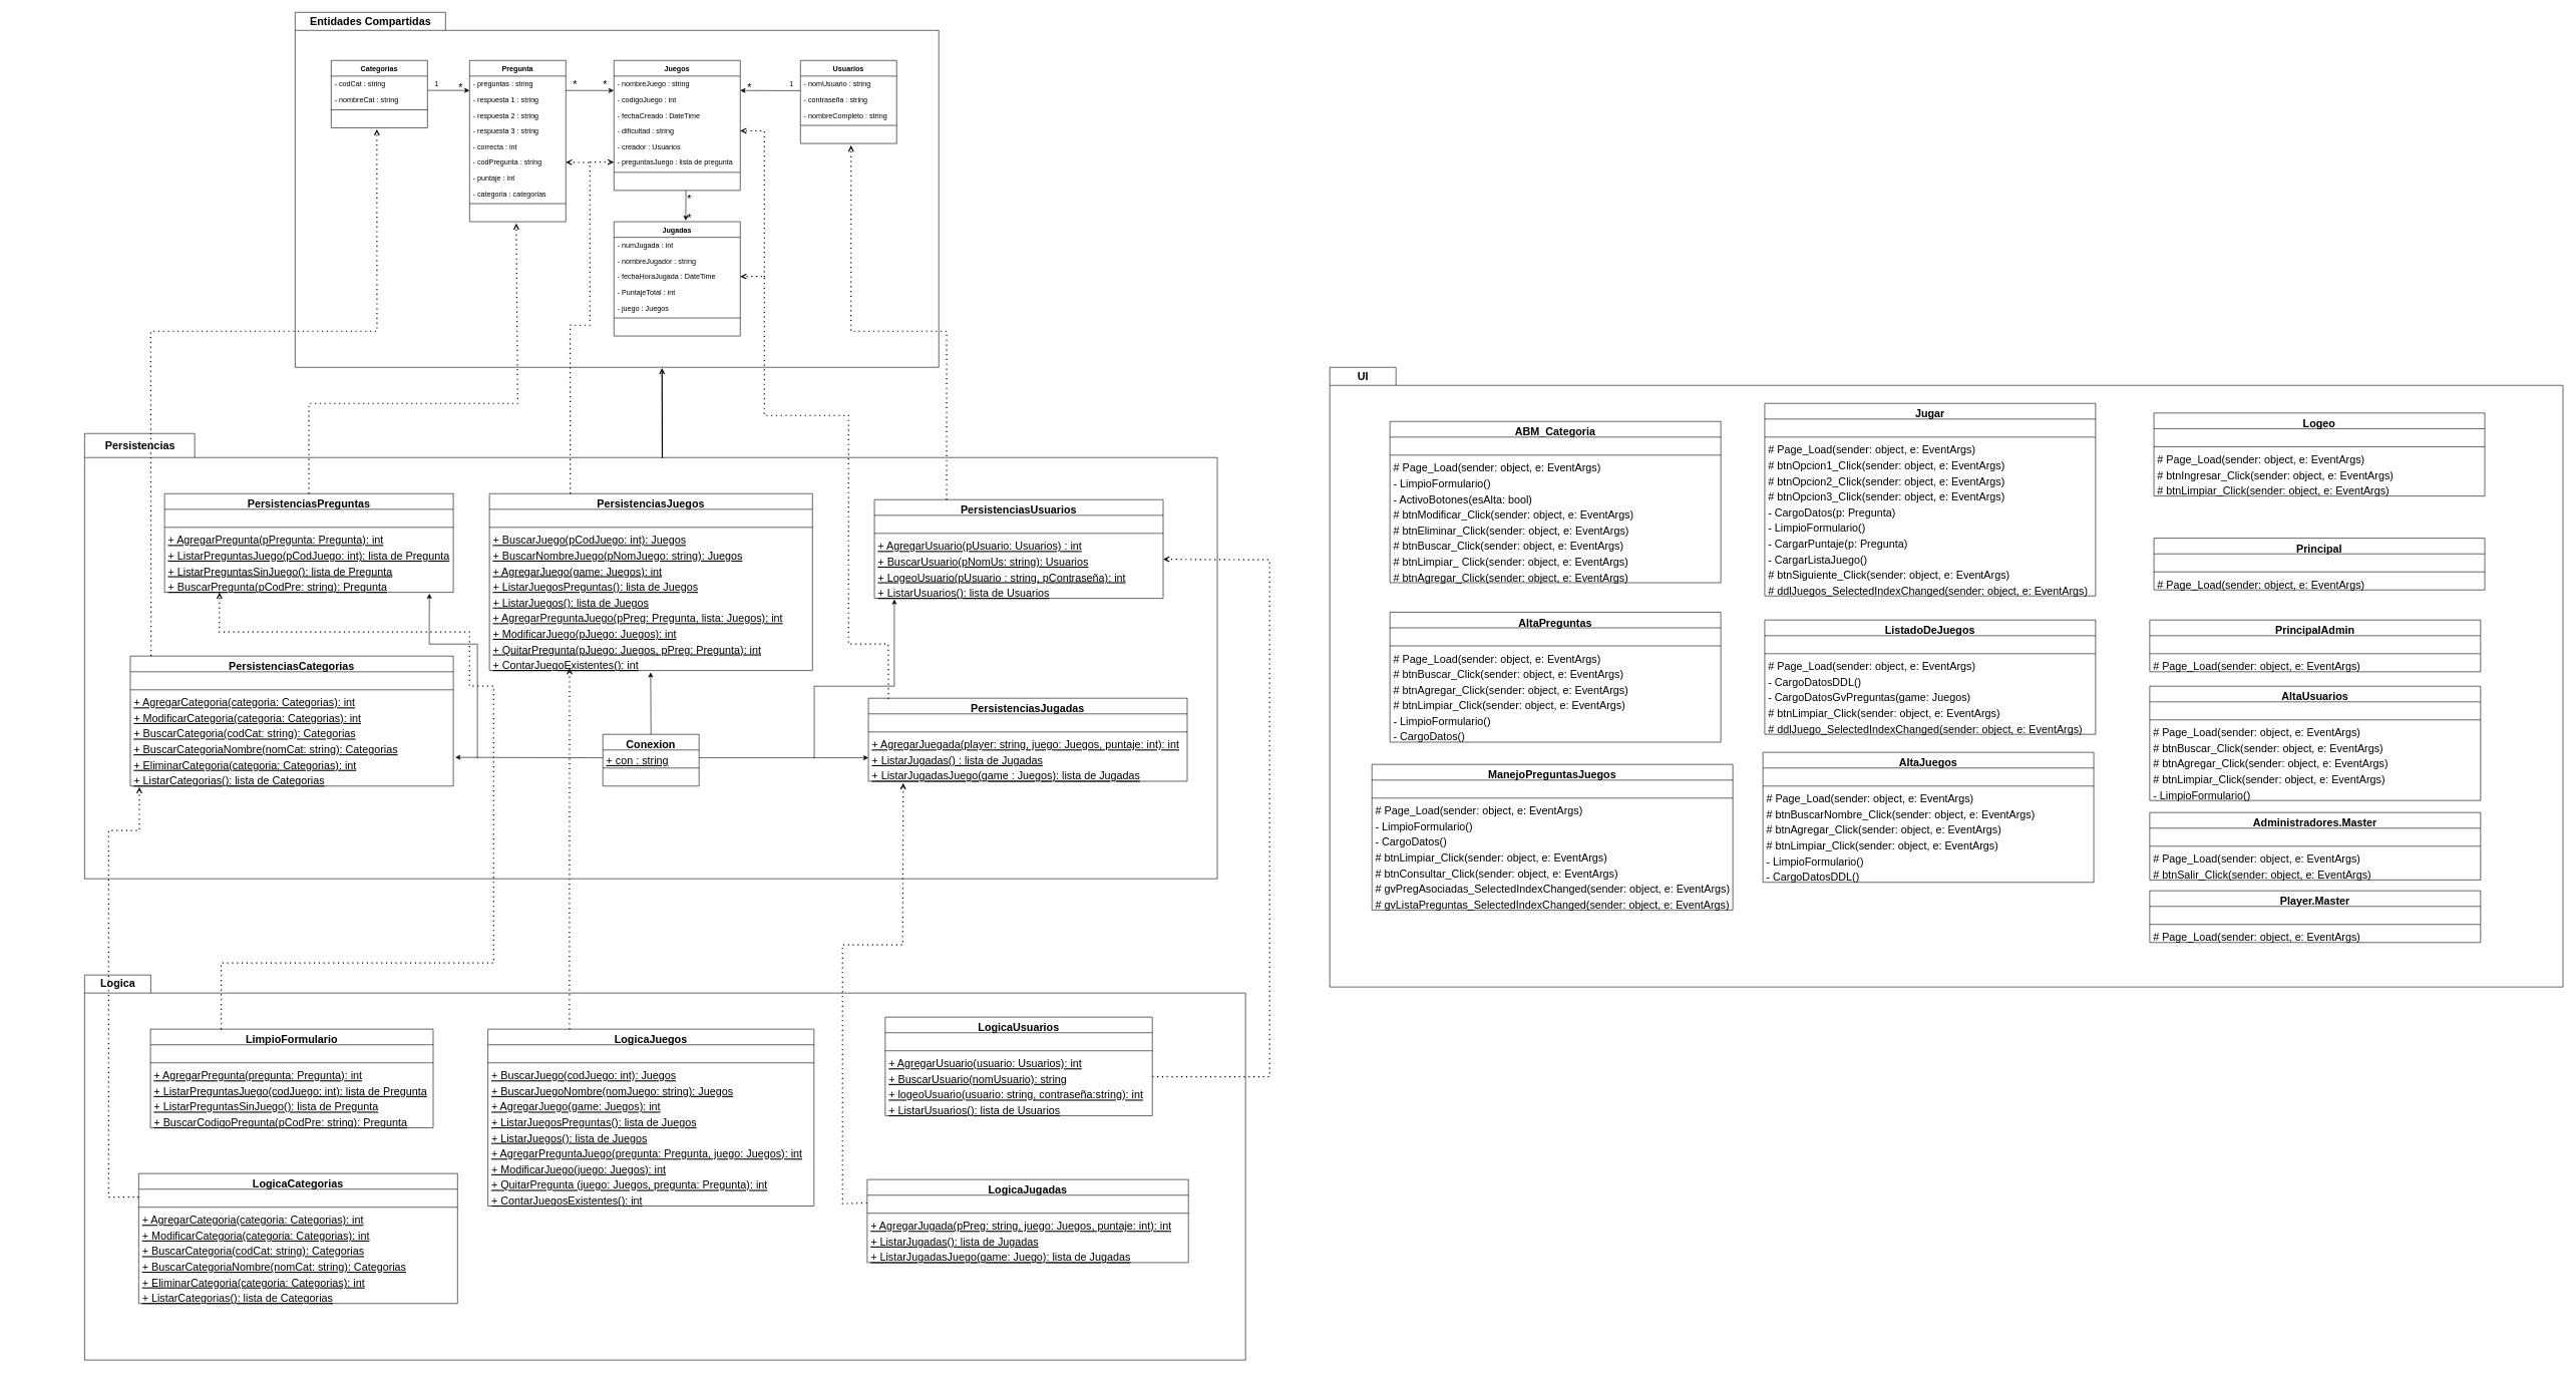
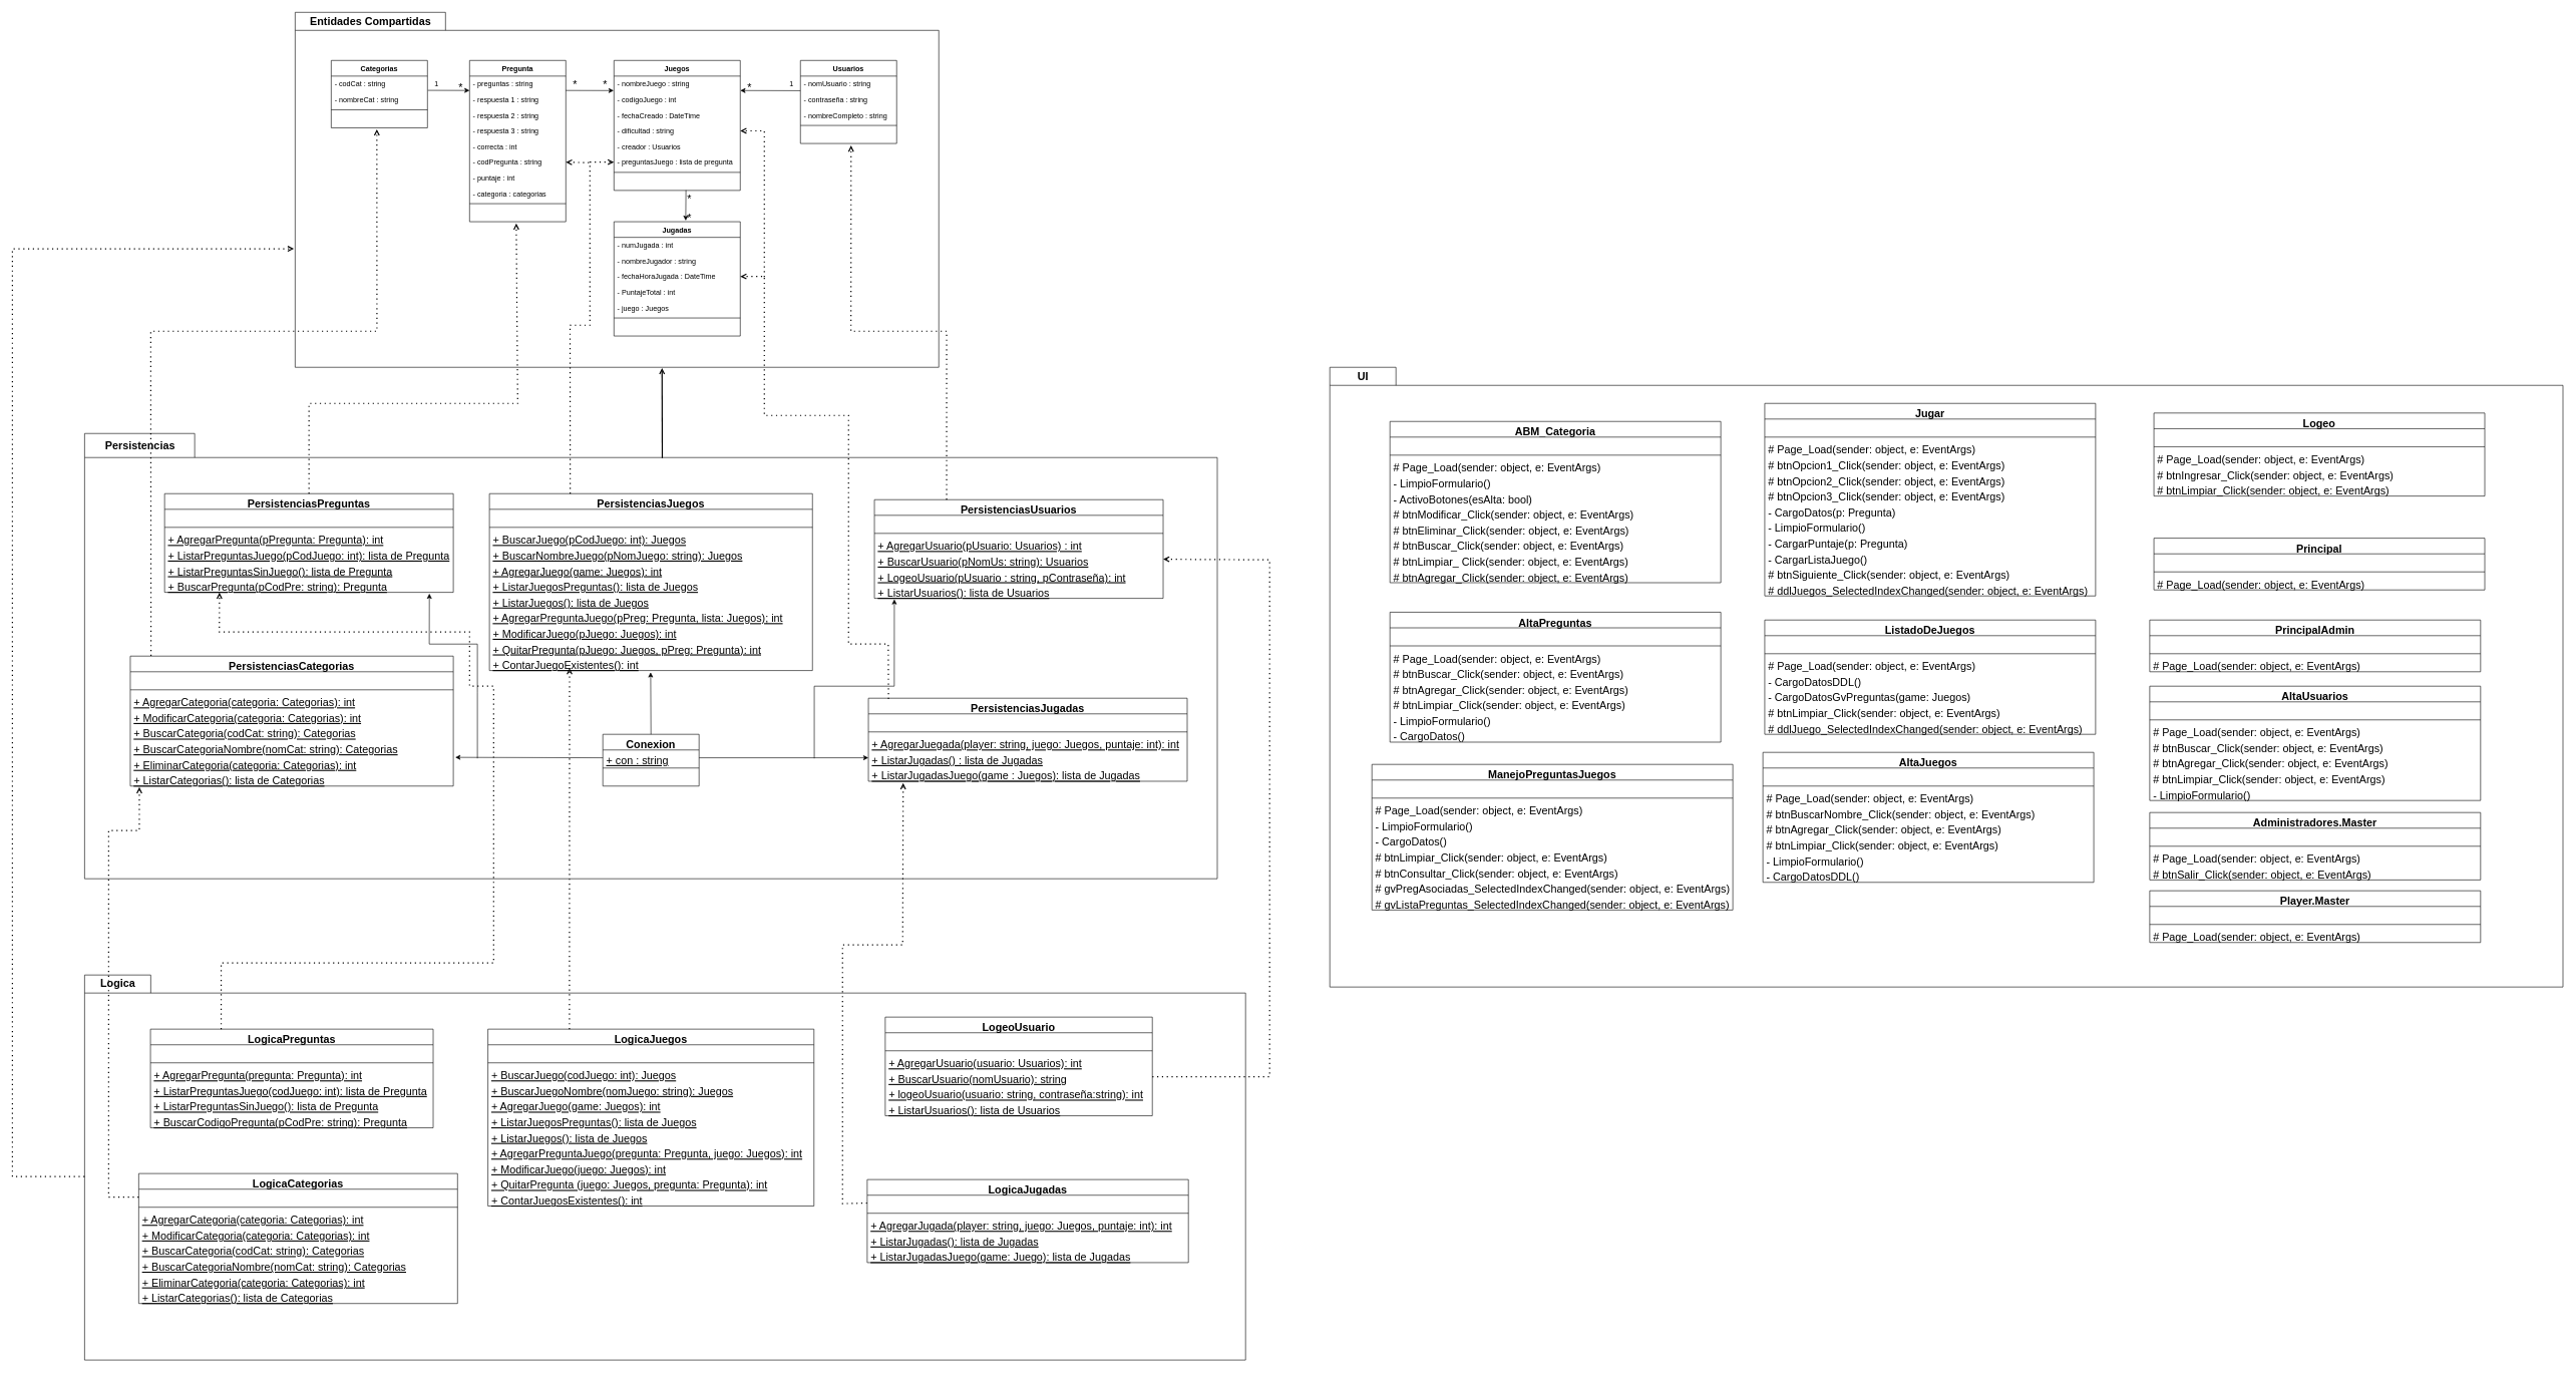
+ <mxCell id="247" value="" style="endArrow=open;dashed=1;html=1;dashPattern=1 3;strokeWidth=2;rounded=0;fontSize=18;exitX=0;exitY=0;exitDx=0;exitDy=335;exitPerimeter=0;entryX=-0.002;entryY=0.666;entryDx=0;entryDy=0;entryPerimeter=0;endFill=0;" edge="1" parent="1" source="109" target="5"><mxGeometry width="50" height="50" relative="1" as="geometry"><mxPoint x="490" y="1500" as="sourcePoint" /><mxPoint x="-140" y="420" as="targetPoint" /><Array as="points"><mxPoint x="20" y="1955" /><mxPoint x="20" y="413" /></Array></mxGeometry></mxCell>
- <mxCell id="111" value="LogicaUsuarios" style="swimlane;fontStyle=1;align=center;verticalAlign=top;childLayout=stackLayout;horizontal=1;startSize=26;horizontalStack=0;resizeParent=1;resizeParentMax=0;resizeLast=0;collapsible=1;marginBottom=0;fontSize=18;" vertex="1" parent="108"><mxGeometry x="1331" y="70" width="444" height="164" as="geometry" /></mxCell>
+ <mxCell id="111" value="LogeoUsuario" style="swimlane;fontStyle=1;align=center;verticalAlign=top;childLayout=stackLayout;horizontal=1;startSize=26;horizontalStack=0;resizeParent=1;resizeParentMax=0;resizeLast=0;collapsible=1;marginBottom=0;fontSize=18;" vertex="1" parent="108"><mxGeometry x="1331" y="70" width="444" height="164" as="geometry" /></mxCell>
- <mxCell id="130" value="LimpioFormulario" style="swimlane;fontStyle=1;align=center;verticalAlign=top;childLayout=stackLayout;horizontal=1;startSize=26;horizontalStack=0;resizeParent=1;resizeParentMax=0;resizeLast=0;collapsible=1;marginBottom=0;fontSize=18;" vertex="1" parent="108"><mxGeometry x="109.5" y="90" width="470" height="164" as="geometry" /></mxCell>
+ <mxCell id="130" value="LogicaPreguntas" style="swimlane;fontStyle=1;align=center;verticalAlign=top;childLayout=stackLayout;horizontal=1;startSize=26;horizontalStack=0;resizeParent=1;resizeParentMax=0;resizeLast=0;collapsible=1;marginBottom=0;fontSize=18;" vertex="1" parent="108"><mxGeometry x="109.5" y="90" width="470" height="164" as="geometry" /></mxCell>
- <mxCell id="149" value="+ AgregarJugada(pPreg: string, juego: Juegos, puntaje: int): int" style="text;strokeColor=none;fillColor=none;align=left;verticalAlign=top;spacingLeft=4;spacingRight=4;overflow=hidden;rotatable=0;points=[[0,0.5],[1,0.5]];portConstraint=eastwest;fontSize=18;fontStyle=4" vertex="1" parent="146"><mxGeometry y="60" width="534" height="26" as="geometry" /></mxCell>
+ <mxCell id="149" value="+ AgregarJugada(player: string, juego: Juegos, puntaje: int): int" style="text;strokeColor=none;fillColor=none;align=left;verticalAlign=top;spacingLeft=4;spacingRight=4;overflow=hidden;rotatable=0;points=[[0,0.5],[1,0.5]];portConstraint=eastwest;fontSize=18;fontStyle=4" vertex="1" parent="146"><mxGeometry y="60" width="534" height="26" as="geometry" /></mxCell>
